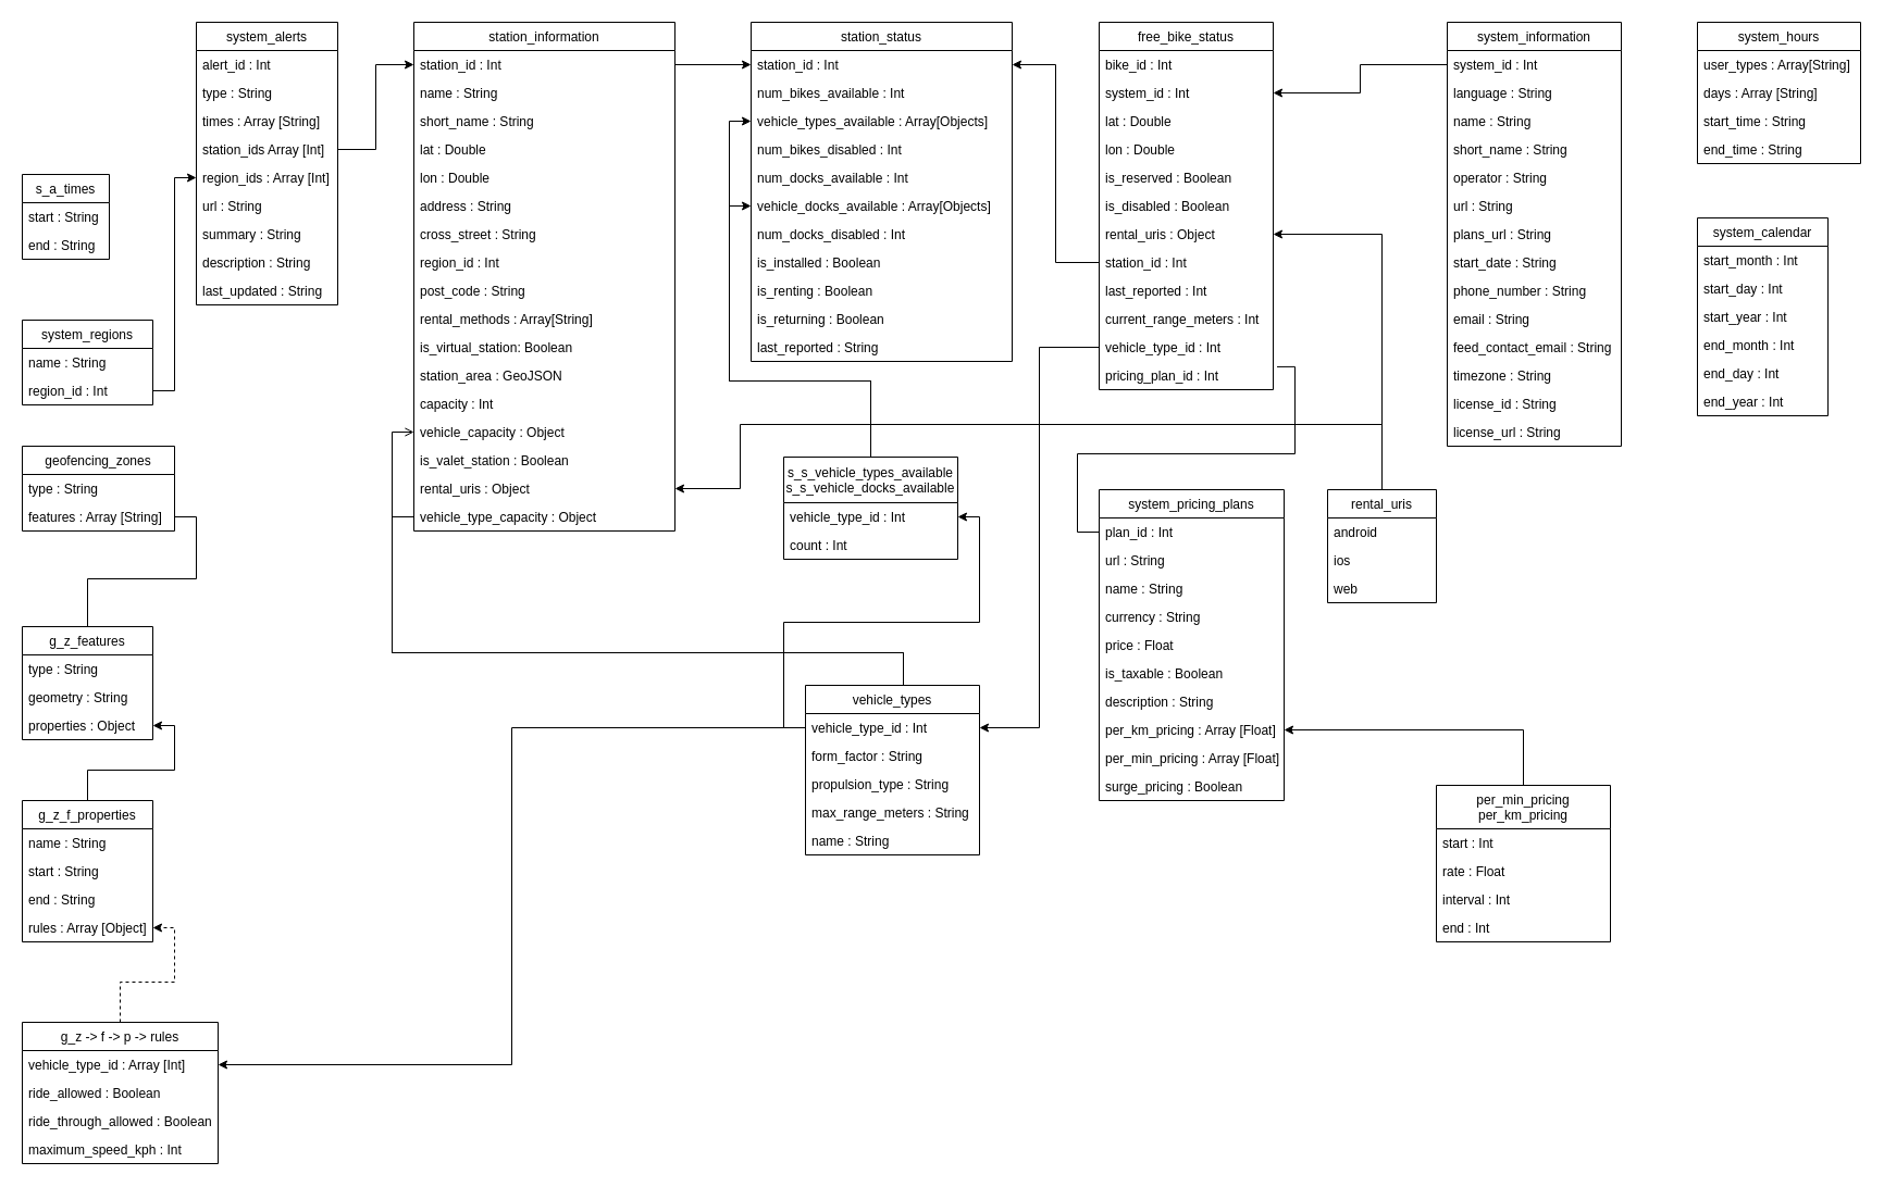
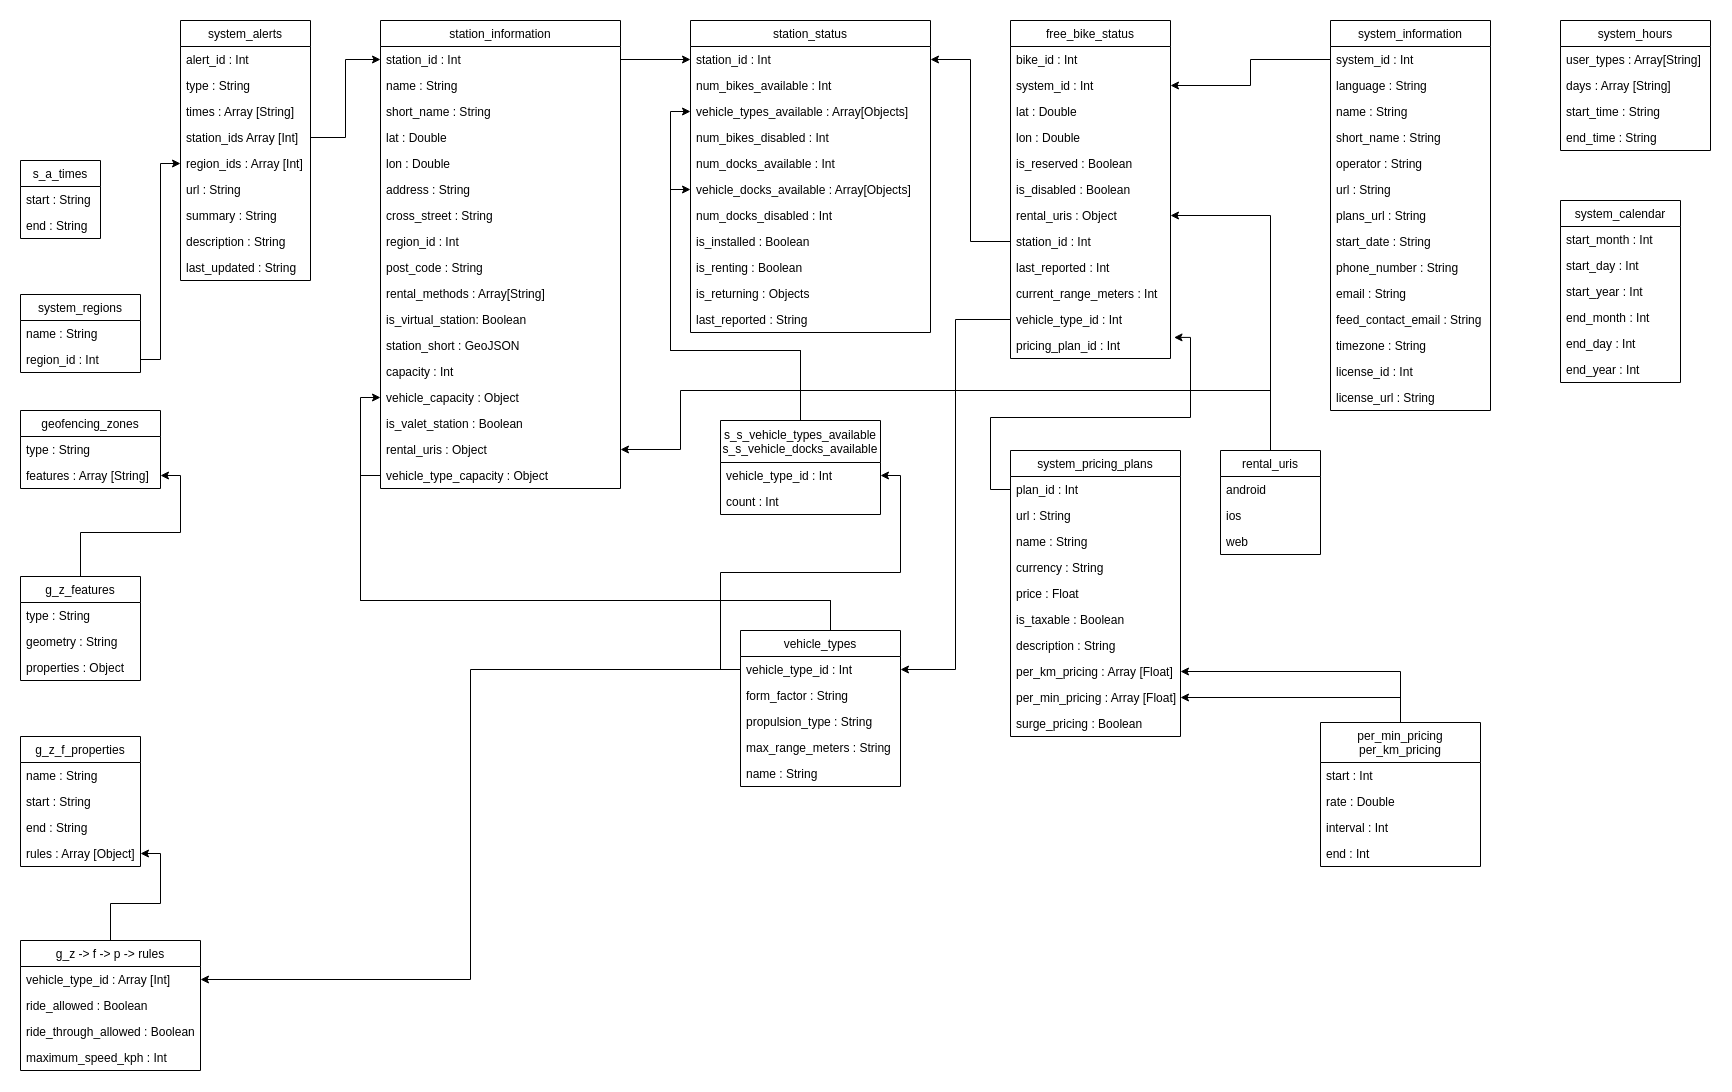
- <mxCell id="12" value="is_returning : Boolean" style="text;strokeColor=none;fillColor=none;align=left;verticalAlign=top;spacingLeft=4;spacingRight=4;overflow=hidden;rotatable=0;points=[[0,0.5],[1,0.5]];portConstraint=eastwest;" parent="2" vertex="1"><mxGeometry y="260" width="240" height="26" as="geometry" /></mxCell>
+ <mxCell id="12" value="is_returning : Objects" style="text;strokeColor=none;fillColor=none;align=left;verticalAlign=top;spacingLeft=4;spacingRight=4;overflow=hidden;rotatable=0;points=[[0,0.5],[1,0.5]];portConstraint=eastwest;" parent="2" vertex="1"><mxGeometry y="260" width="240" height="26" as="geometry" /></mxCell>
- <mxCell id="136" style="edgeStyle=orthogonalEdgeStyle;rounded=0;orthogonalLoop=1;jettySize=auto;html=1;exitX=0;exitY=0.5;exitDx=0;exitDy=0;entryX=1.022;entryY=0.19;entryDx=0;entryDy=0;entryPerimeter=0;endArrow=none;" parent="1" source="94" target="77" edge="1"><mxGeometry relative="1" as="geometry" /></mxCell>
+ <mxCell id="136" style="edgeStyle=orthogonalEdgeStyle;rounded=0;orthogonalLoop=1;jettySize=auto;html=1;exitX=0;exitY=0.5;exitDx=0;exitDy=0;entryX=1.022;entryY=0.19;entryDx=0;entryDy=0;entryPerimeter=0;" parent="1" source="94" target="77" edge="1"><mxGeometry relative="1" as="geometry" /></mxCell>
- <mxCell id="41" value="station_area : GeoJSON" style="text;strokeColor=none;fillColor=none;align=left;verticalAlign=top;spacingLeft=4;spacingRight=4;overflow=hidden;rotatable=0;points=[[0,0.5],[1,0.5]];portConstraint=eastwest;" parent="29" vertex="1"><mxGeometry y="312" width="240" height="26" as="geometry" /></mxCell>
+ <mxCell id="41" value="station_short : GeoJSON" style="text;strokeColor=none;fillColor=none;align=left;verticalAlign=top;spacingLeft=4;spacingRight=4;overflow=hidden;rotatable=0;points=[[0,0.5],[1,0.5]];portConstraint=eastwest;" parent="29" vertex="1"><mxGeometry y="312" width="240" height="26" as="geometry" /></mxCell>
- <mxCell id="27" value="license_id : String" style="text;strokeColor=none;fillColor=none;align=left;verticalAlign=top;spacingLeft=4;spacingRight=4;overflow=hidden;rotatable=0;points=[[0,0.5],[1,0.5]];portConstraint=eastwest;" parent="14" vertex="1"><mxGeometry y="338" width="160" height="26" as="geometry" /></mxCell>
+ <mxCell id="27" value="license_id : Int" style="text;strokeColor=none;fillColor=none;align=left;verticalAlign=top;spacingLeft=4;spacingRight=4;overflow=hidden;rotatable=0;points=[[0,0.5],[1,0.5]];portConstraint=eastwest;" parent="14" vertex="1"><mxGeometry y="338" width="160" height="26" as="geometry" /></mxCell>
- <mxCell id="57" style="edgeStyle=orthogonalEdgeStyle;rounded=0;orthogonalLoop=1;jettySize=auto;html=1;entryX=0;entryY=0.5;entryDx=0;entryDy=0;endArrow=open;" edge="1" parent="1" source="59" target="43"><mxGeometry relative="1" as="geometry"><Array as="points"><mxPoint x="830" y="600" /><mxPoint x="360" y="600" /><mxPoint x="360" y="397" /></Array></mxGeometry></mxCell>
+ <mxCell id="57" style="edgeStyle=orthogonalEdgeStyle;rounded=0;orthogonalLoop=1;jettySize=auto;html=1;entryX=0;entryY=0.5;entryDx=0;entryDy=0;" edge="1" parent="1" source="59" target="43"><mxGeometry relative="1" as="geometry"><Array as="points"><mxPoint x="830" y="600" /><mxPoint x="360" y="600" /><mxPoint x="360" y="397" /></Array></mxGeometry></mxCell>
- <mxCell id="138" style="edgeStyle=orthogonalEdgeStyle;rounded=0;orthogonalLoop=1;jettySize=auto;html=1;entryX=1;entryY=0.5;entryDx=0;entryDy=0;endArrow=none;" edge="1" parent="1" source="139" target="107"><mxGeometry relative="1" as="geometry" /></mxCell>
+ <mxCell id="138" style="edgeStyle=orthogonalEdgeStyle;rounded=0;orthogonalLoop=1;jettySize=auto;html=1;entryX=1;entryY=0.5;entryDx=0;entryDy=0;" edge="1" parent="1" source="139" target="107"><mxGeometry relative="1" as="geometry" /></mxCell>
+ <mxCell id="114" style="edgeStyle=orthogonalEdgeStyle;rounded=0;orthogonalLoop=1;jettySize=auto;html=1;entryX=1;entryY=0.5;entryDx=0;entryDy=0;" parent="1" source="116" target="102" edge="1"><mxGeometry relative="1" as="geometry" /></mxCell>
- <mxCell id="143" style="edgeStyle=orthogonalEdgeStyle;rounded=0;orthogonalLoop=1;jettySize=auto;html=1;entryX=1;entryY=0.5;entryDx=0;entryDy=0;" parent="1" source="144" target="142" edge="1"><mxGeometry relative="1" as="geometry" /></mxCell>
- <mxCell id="118" value="rate : Float" style="text;strokeColor=none;fillColor=none;align=left;verticalAlign=top;spacingLeft=4;spacingRight=4;overflow=hidden;rotatable=0;points=[[0,0.5],[1,0.5]];portConstraint=eastwest;" parent="116" vertex="1"><mxGeometry y="66" width="160" height="26" as="geometry" /></mxCell>
+ <mxCell id="118" value="rate : Double" style="text;strokeColor=none;fillColor=none;align=left;verticalAlign=top;spacingLeft=4;spacingRight=4;overflow=hidden;rotatable=0;points=[[0,0.5],[1,0.5]];portConstraint=eastwest;" parent="116" vertex="1"><mxGeometry y="66" width="160" height="26" as="geometry" /></mxCell>
- <mxCell id="149" style="edgeStyle=orthogonalEdgeStyle;rounded=0;orthogonalLoop=1;jettySize=auto;html=1;entryX=1;entryY=0.5;entryDx=0;entryDy=0;dashed=1;" parent="1" source="150" target="148" edge="1"><mxGeometry relative="1" as="geometry" /></mxCell>
+ <mxCell id="149" style="edgeStyle=orthogonalEdgeStyle;rounded=0;orthogonalLoop=1;jettySize=auto;html=1;entryX=1;entryY=0.5;entryDx=0;entryDy=0;" parent="1" source="150" target="148" edge="1"><mxGeometry relative="1" as="geometry" /></mxCell>
